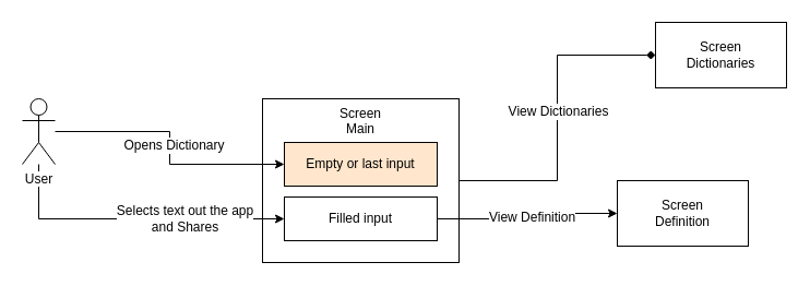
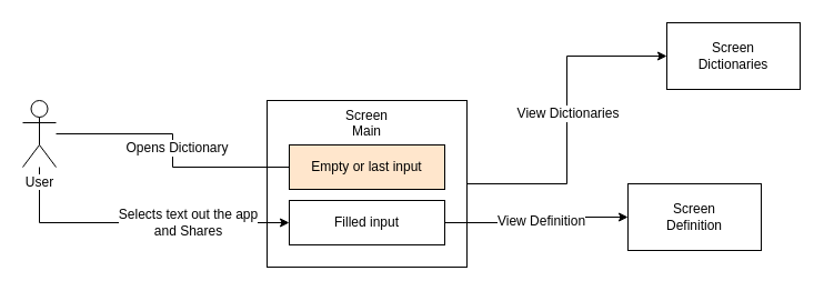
- <mxCell id="8" style="edgeStyle=orthogonalEdgeStyle;rounded=0;orthogonalLoop=1;jettySize=auto;html=1;entryX=0;entryY=0.5;entryDx=0;entryDy=0;endArrow=diamond;" edge="1" parent="1" source="2" target="12"><mxGeometry relative="1" as="geometry" /></mxCell>
+ <mxCell id="8" style="edgeStyle=orthogonalEdgeStyle;rounded=0;orthogonalLoop=1;jettySize=auto;html=1;entryX=0;entryY=0.5;entryDx=0;entryDy=0;" edge="1" parent="1" source="2" target="12"><mxGeometry relative="1" as="geometry" /></mxCell>
- <mxCell id="3" value="" style="edgeStyle=orthogonalEdgeStyle;rounded=0;orthogonalLoop=1;jettySize=auto;html=1;entryX=0;entryY=0.5;entryDx=0;entryDy=0;" edge="1" parent="1" source="7" target="14"><mxGeometry relative="1" as="geometry"><mxPoint x="130" y="120" as="targetPoint" /></mxGeometry></mxCell>
+ <mxCell id="3" value="" style="edgeStyle=orthogonalEdgeStyle;rounded=0;orthogonalLoop=1;jettySize=auto;html=1;entryX=0;entryY=0.5;entryDx=0;entryDy=0;endArrow=none;" edge="1" parent="1" source="7" target="14"><mxGeometry relative="1" as="geometry"><mxPoint x="130" y="120" as="targetPoint" /></mxGeometry></mxCell>
